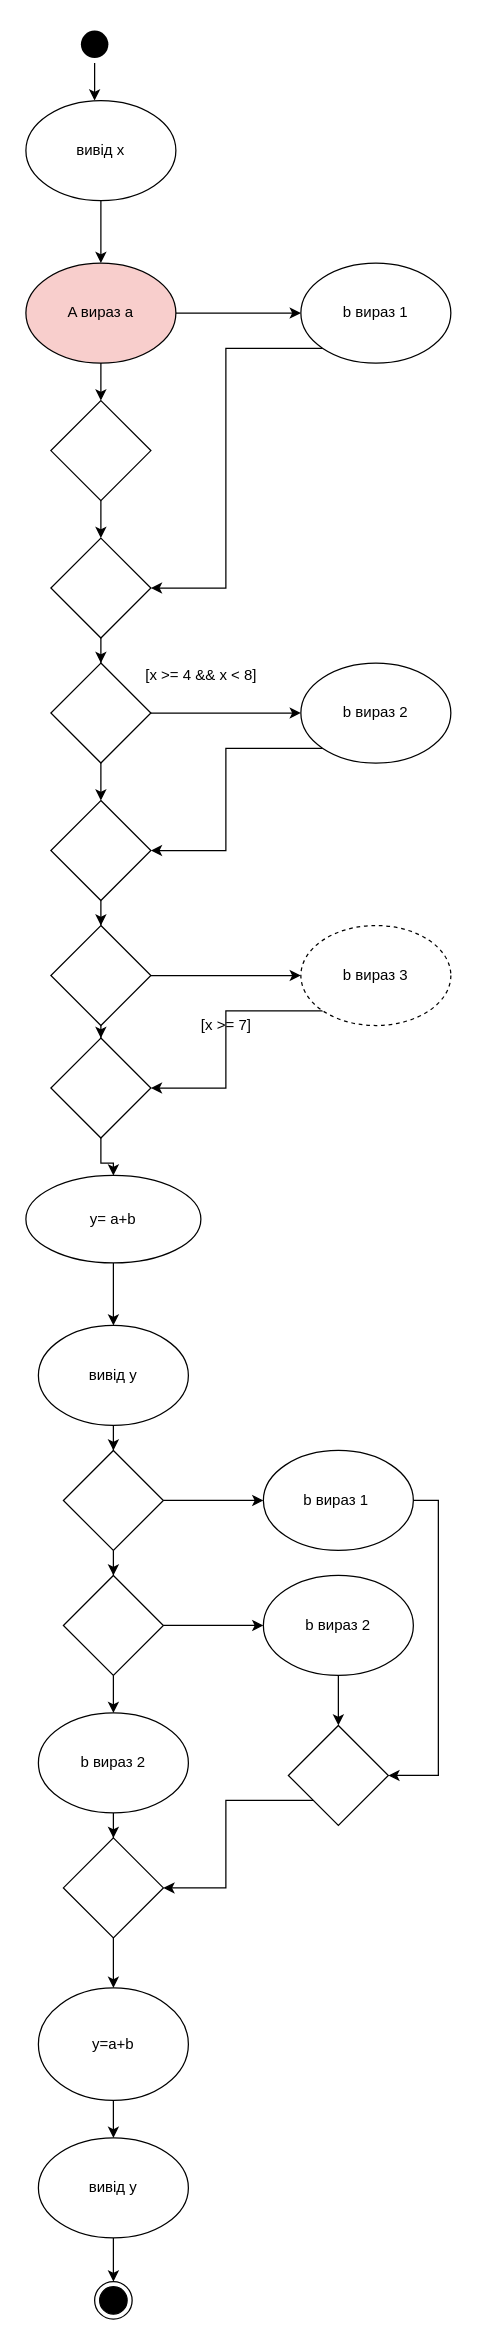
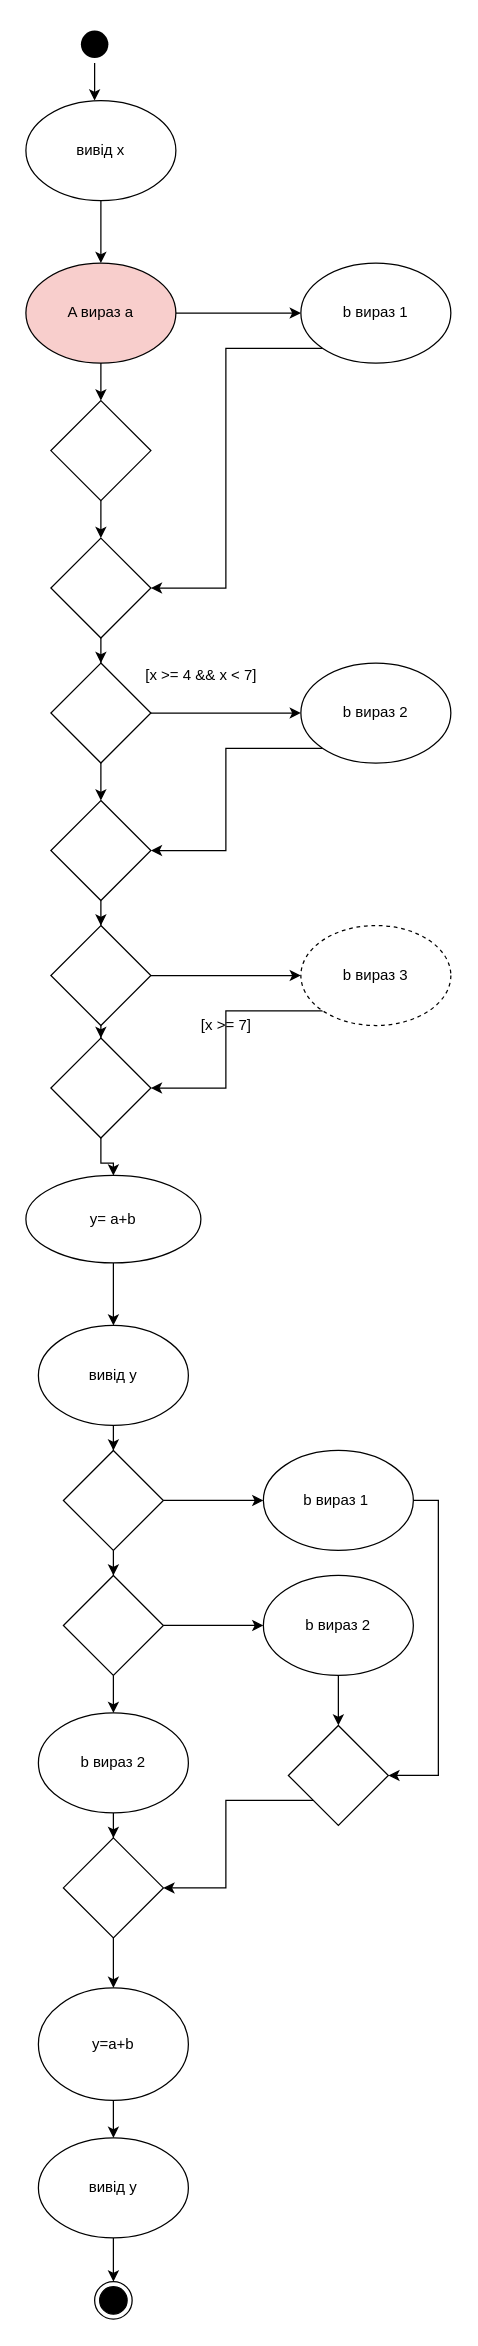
- <mxCell id="22" value="[x &amp;gt;= 4 &amp;amp;&amp;amp; x &amp;lt; 8]" style="text;html=1;align=center;verticalAlign=middle;resizable=0;points=[];autosize=1;strokeColor=none;fillColor=none;" vertex="1" parent="1"><mxGeometry x="110" y="530" width="100" height="20" as="geometry" /></mxCell>
+ <mxCell id="22" value="[x &amp;gt;= 4 &amp;amp;&amp;amp; x &amp;lt; 7]" style="text;html=1;align=center;verticalAlign=middle;resizable=0;points=[];autosize=1;strokeColor=none;fillColor=none;" vertex="1" parent="1"><mxGeometry x="110" y="530" width="100" height="20" as="geometry" /></mxCell>
